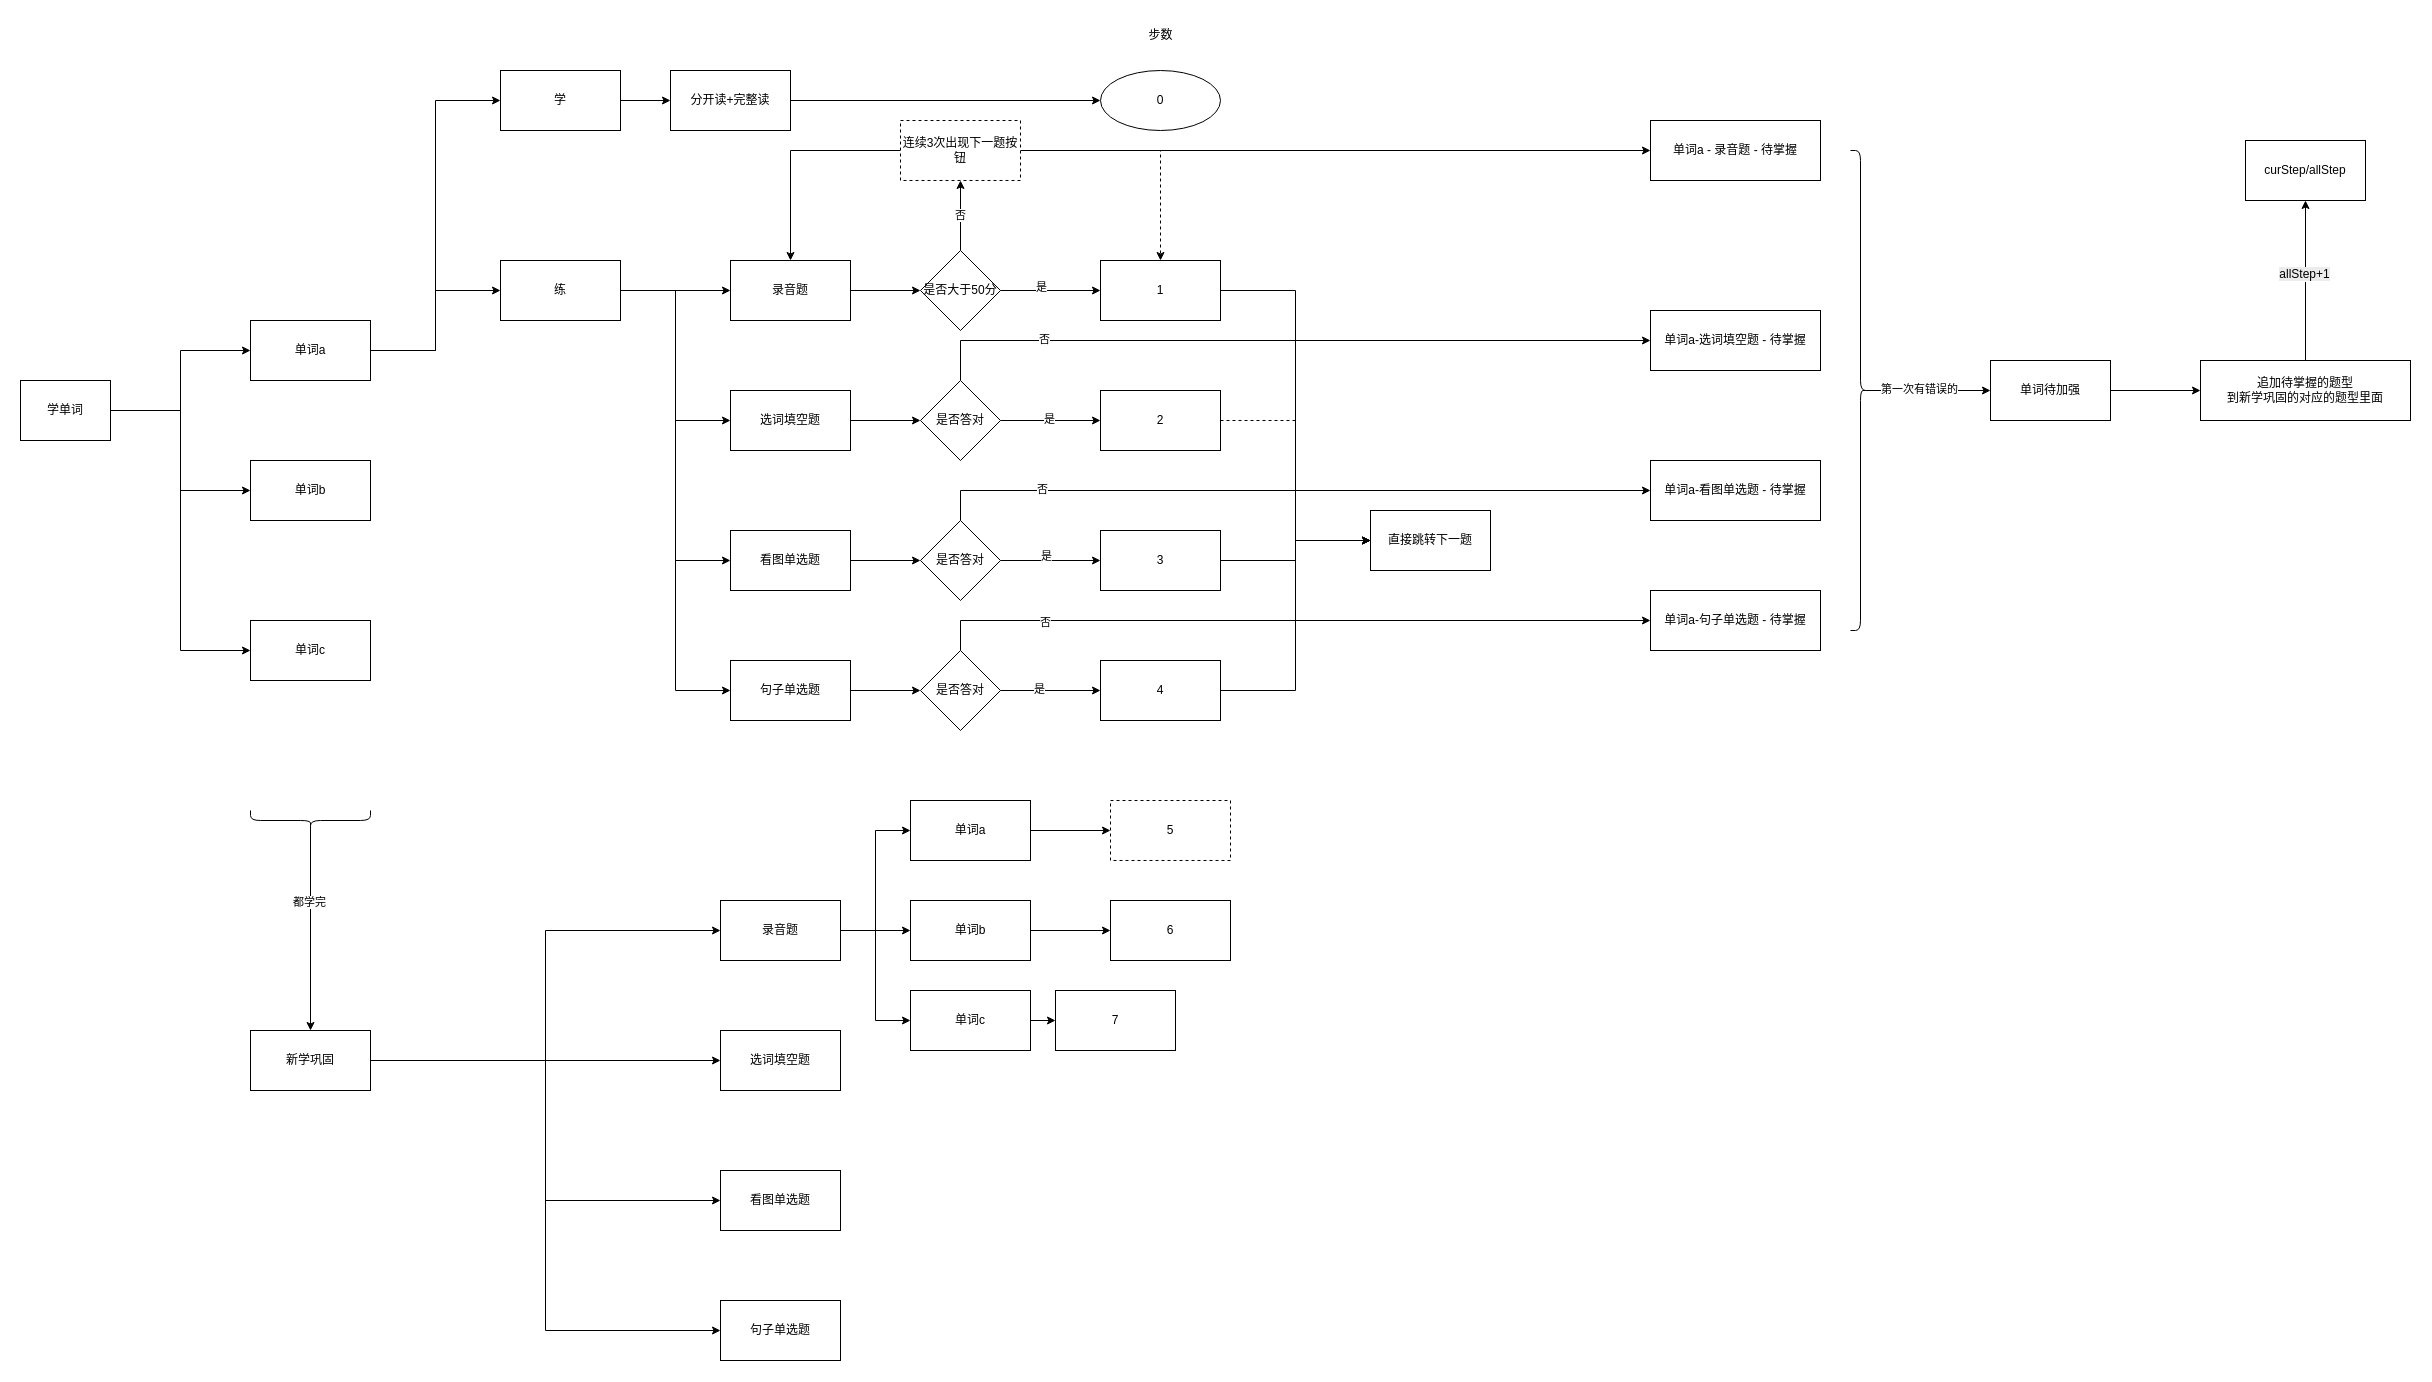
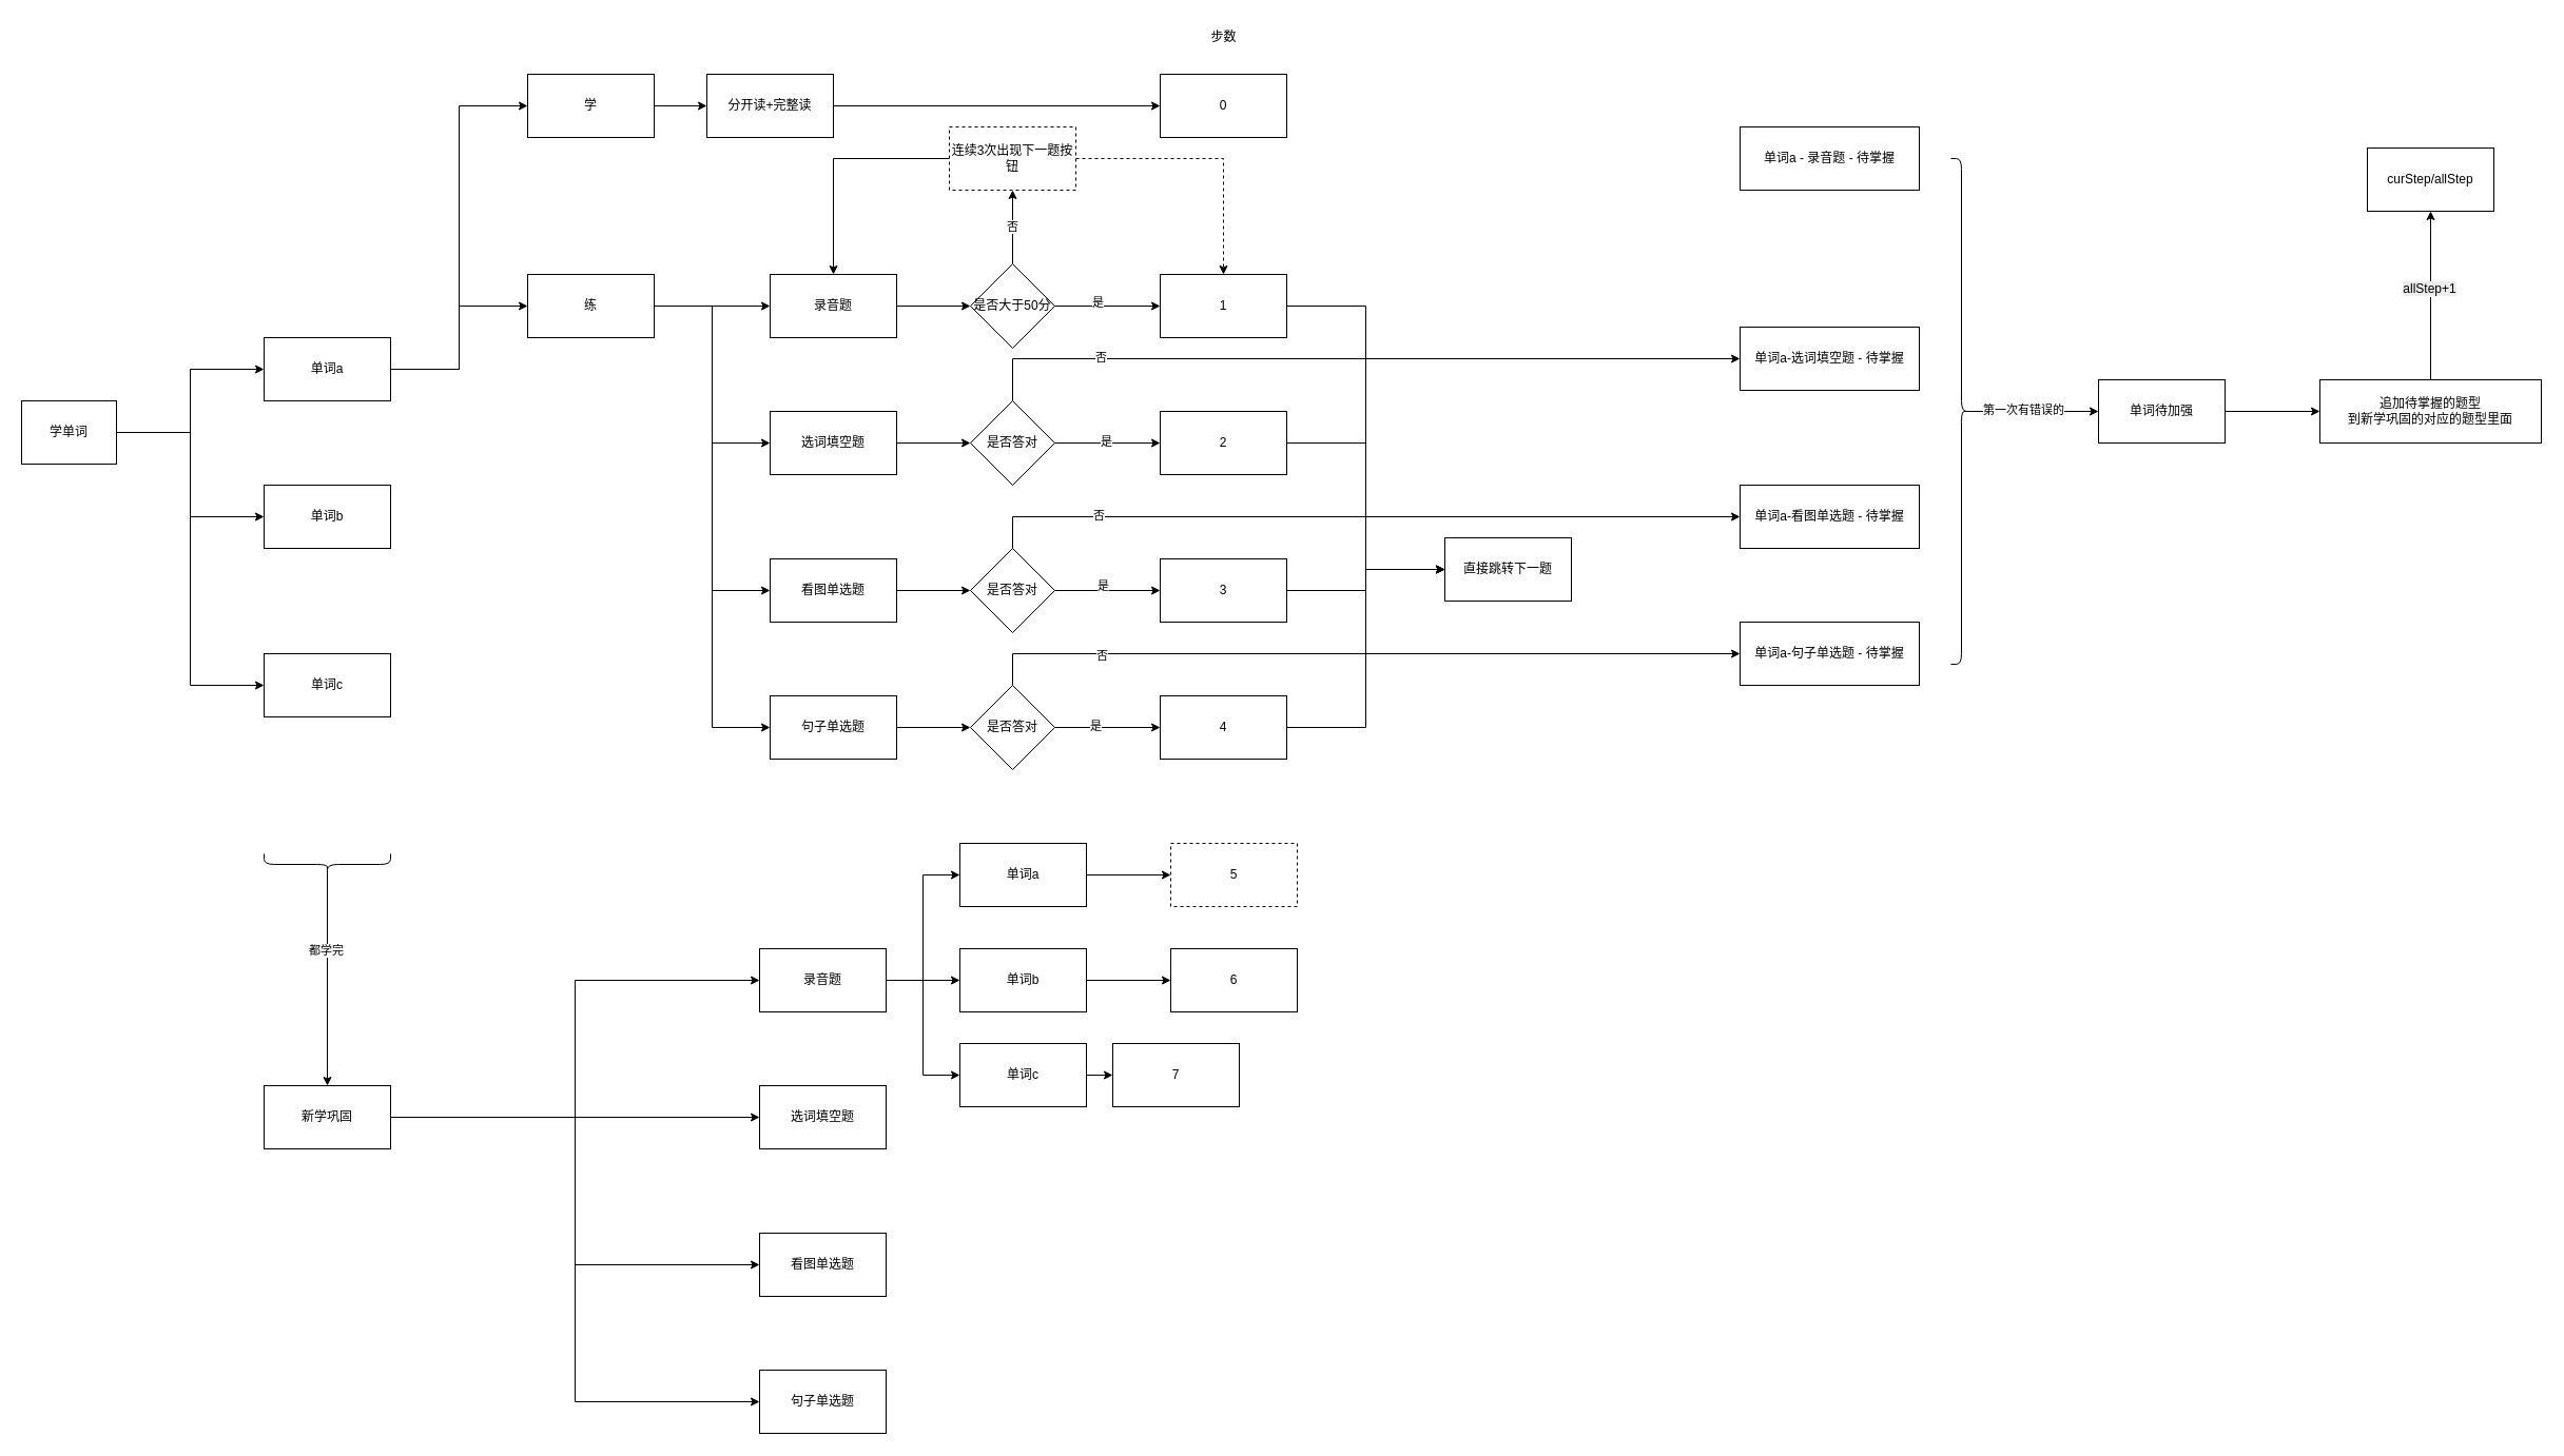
- <mxCell id="12" value="0" style="ellipse;whiteSpace=wrap;html=1;" vertex="1" parent="1"><mxGeometry x="1100" y="70" width="120" height="60" as="geometry" /></mxCell>
+ <mxCell id="12" value="0" style="whiteSpace=wrap;html=1;rounded=0;" vertex="1" parent="1"><mxGeometry x="1100" y="70" width="120" height="60" as="geometry" /></mxCell>
- <mxCell id="44" style="edgeStyle=orthogonalEdgeStyle;rounded=0;orthogonalLoop=1;jettySize=auto;html=1;exitX=1;exitY=0.5;exitDx=0;exitDy=0;entryX=0;entryY=0.5;entryDx=0;entryDy=0;" edge="1" parent="1" source="45" target="47"><mxGeometry relative="1" as="geometry" /></mxCell>
- <mxCell id="31" style="edgeStyle=orthogonalEdgeStyle;rounded=0;orthogonalLoop=1;jettySize=auto;html=1;exitX=1;exitY=0.5;exitDx=0;exitDy=0;entryX=0;entryY=0.5;entryDx=0;entryDy=0;dashed=1;" edge="1" parent="1" source="32" target="46"><mxGeometry relative="1" as="geometry" /></mxCell>
+ <mxCell id="31" style="edgeStyle=orthogonalEdgeStyle;rounded=0;orthogonalLoop=1;jettySize=auto;html=1;exitX=1;exitY=0.5;exitDx=0;exitDy=0;entryX=0;entryY=0.5;entryDx=0;entryDy=0;" edge="1" parent="1" source="32" target="46"><mxGeometry relative="1" as="geometry" /></mxCell>
